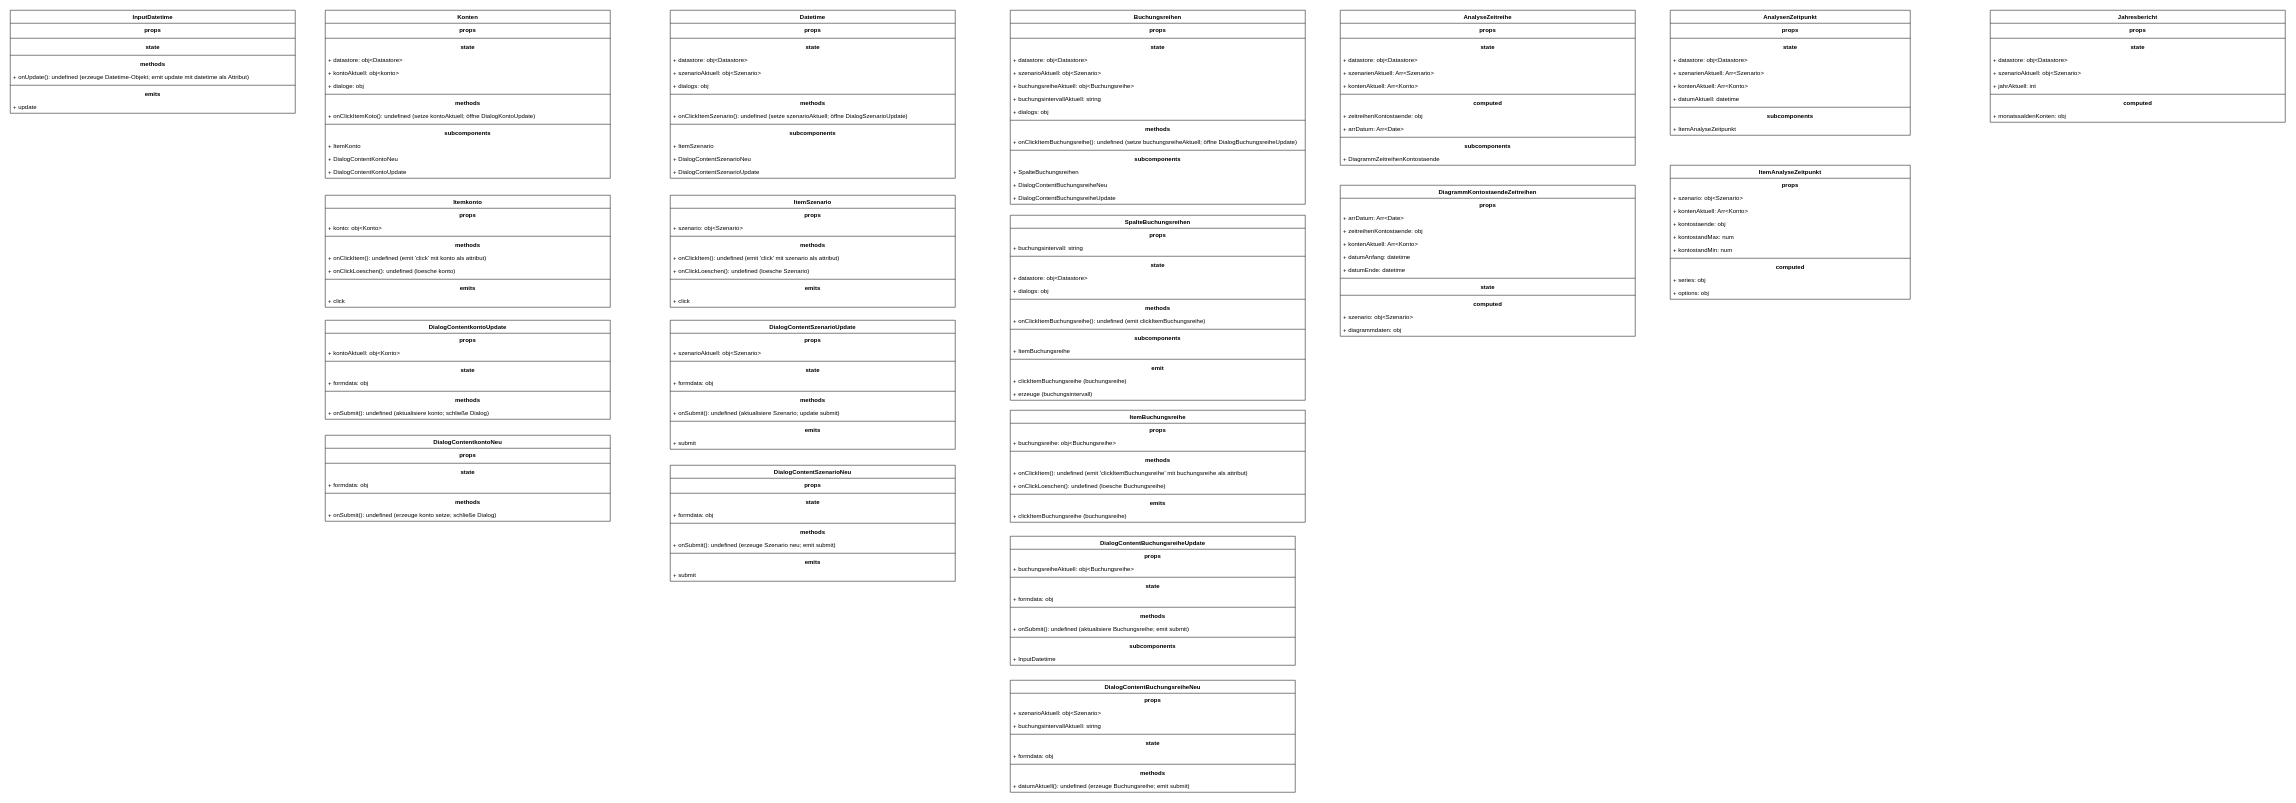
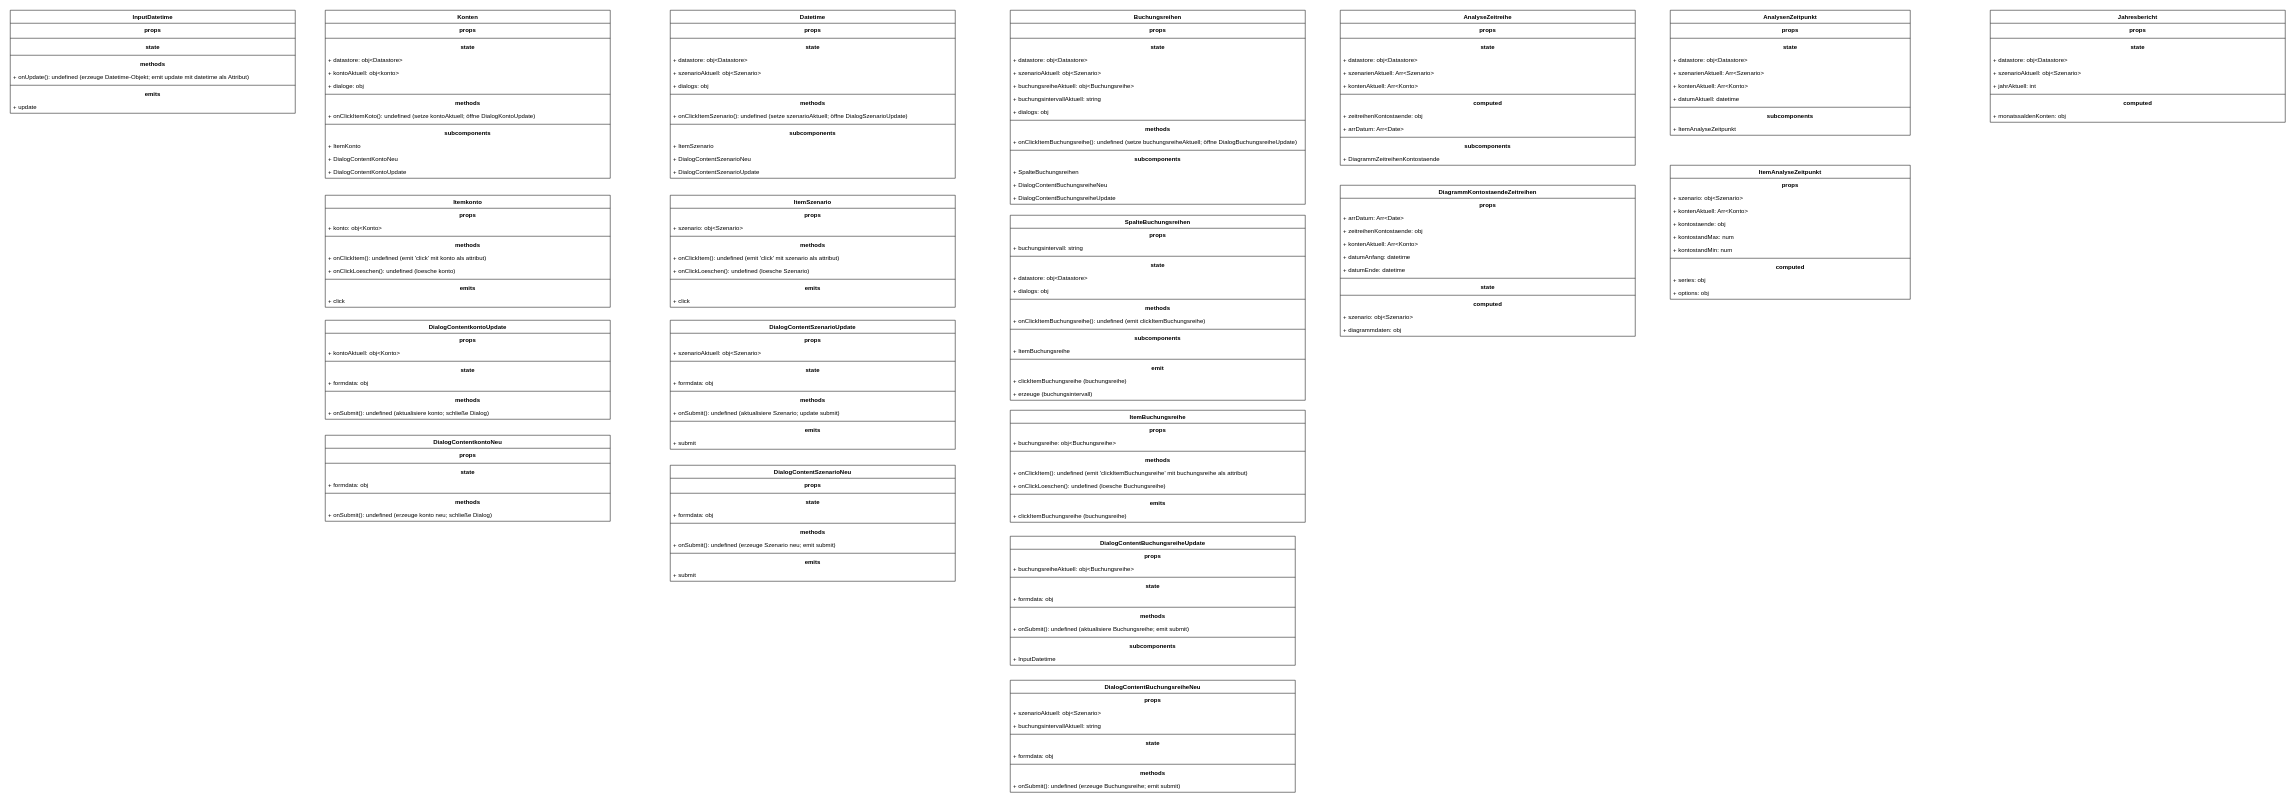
- <mxCell id="43" value="+ onSubmit(): undefined (erzeuge konto setze; schließe Dialog)" style="text;strokeColor=none;fillColor=none;align=left;verticalAlign=top;spacingLeft=4;spacingRight=4;overflow=hidden;rotatable=0;points=[[0,0.5],[1,0.5]];portConstraint=eastwest;" parent="36" vertex="1"><mxGeometry y="146" width="570" height="26" as="geometry" /></mxCell>
+ <mxCell id="43" value="+ onSubmit(): undefined (erzeuge konto neu; schließe Dialog)" style="text;strokeColor=none;fillColor=none;align=left;verticalAlign=top;spacingLeft=4;spacingRight=4;overflow=hidden;rotatable=0;points=[[0,0.5],[1,0.5]];portConstraint=eastwest;" parent="36" vertex="1"><mxGeometry y="146" width="570" height="26" as="geometry" /></mxCell>
- <mxCell id="157" value="+ datumAktuell(): undefined (erzeuge Buchungsreihe; emit submit)" style="text;strokeColor=none;fillColor=none;align=left;verticalAlign=top;spacingLeft=4;spacingRight=4;overflow=hidden;rotatable=0;points=[[0,0.5],[1,0.5]];portConstraint=eastwest;" parent="148" vertex="1"><mxGeometry y="198" width="570" height="26" as="geometry" /></mxCell>
+ <mxCell id="157" value="+ onSubmit(): undefined (erzeuge Buchungsreihe; emit submit)" style="text;strokeColor=none;fillColor=none;align=left;verticalAlign=top;spacingLeft=4;spacingRight=4;overflow=hidden;rotatable=0;points=[[0,0.5],[1,0.5]];portConstraint=eastwest;" parent="148" vertex="1"><mxGeometry y="198" width="570" height="26" as="geometry" /></mxCell>
